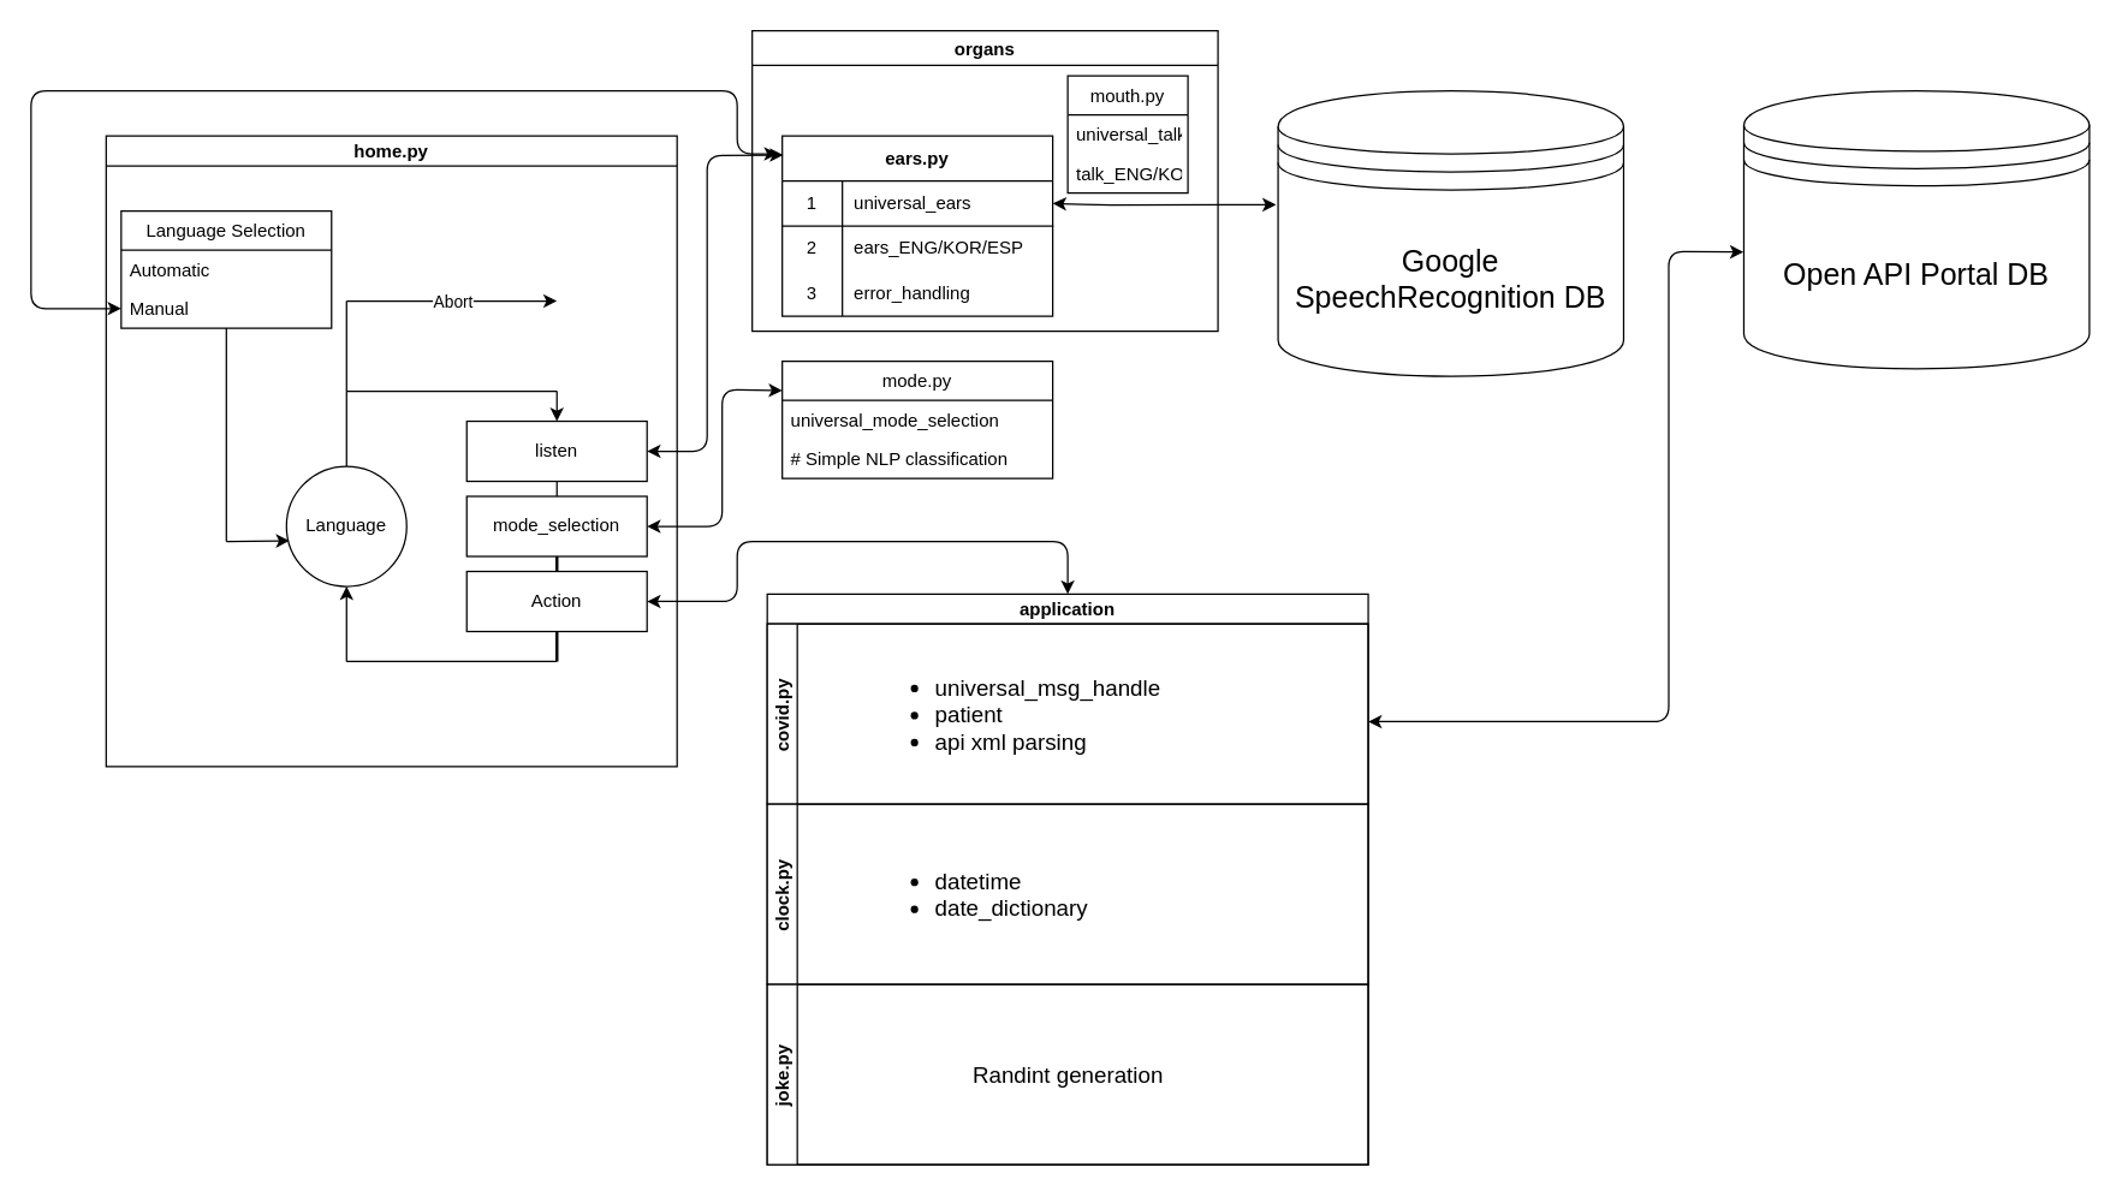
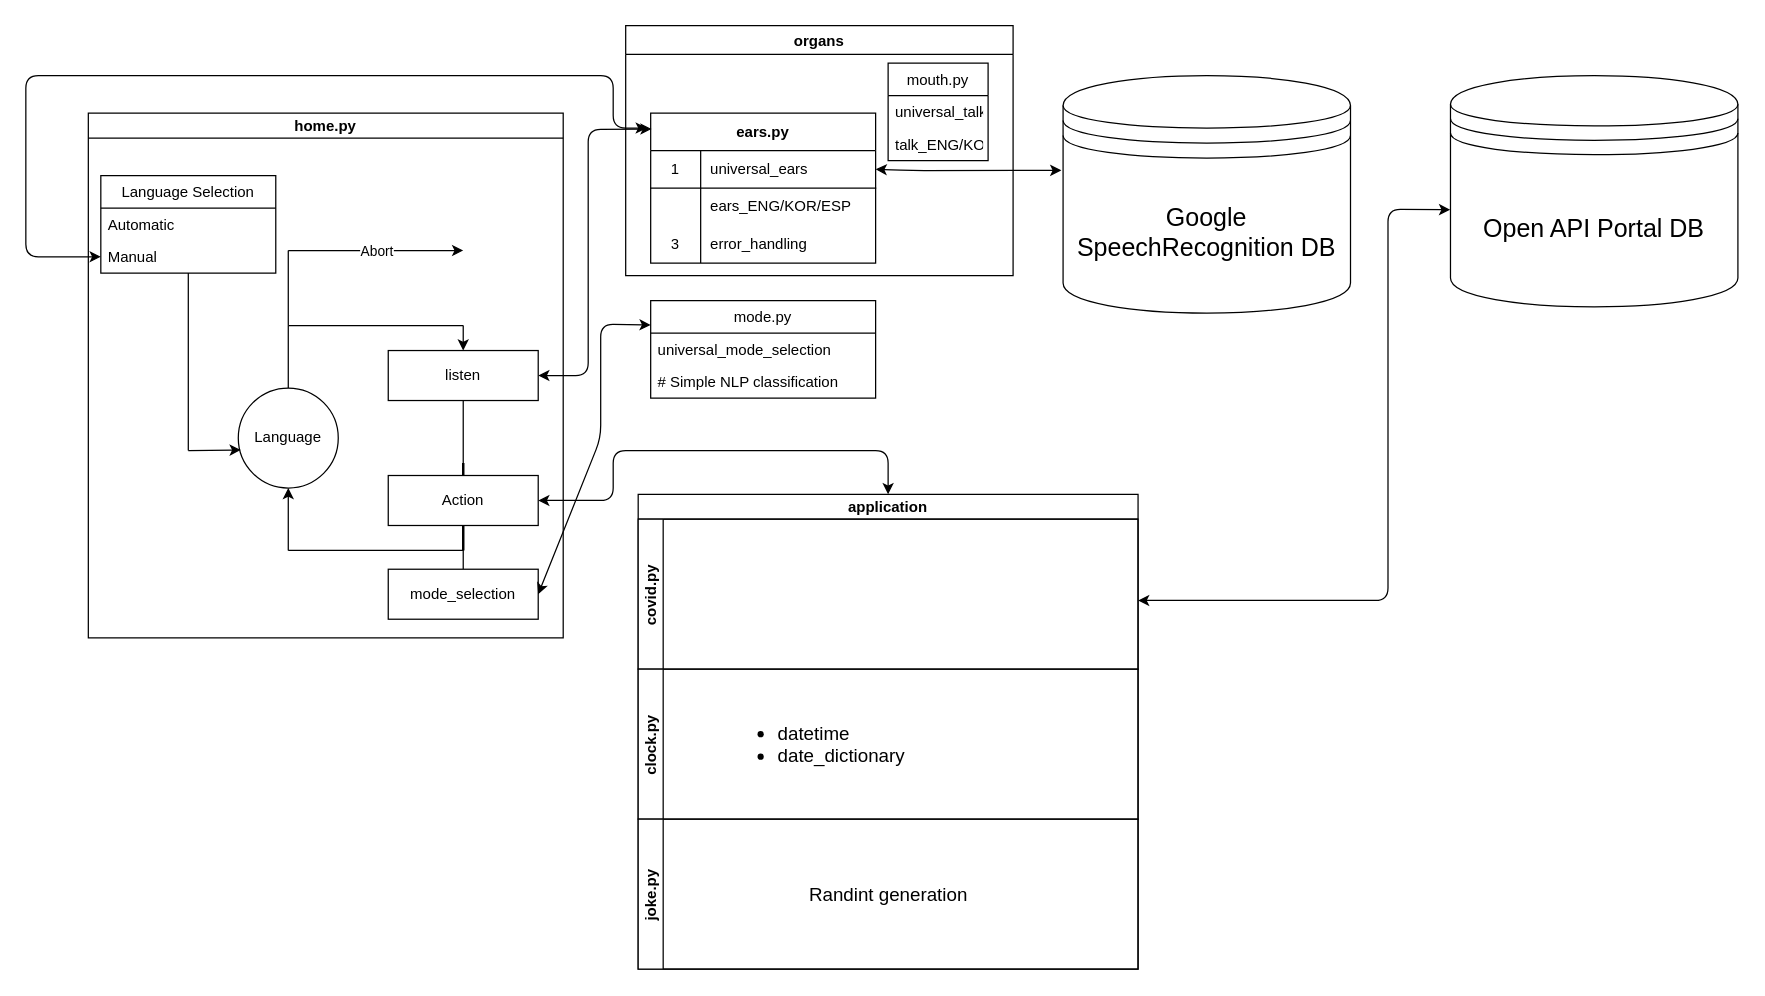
- <mxCell id="28" value="2" style="shape=partialRectangle;html=1;whiteSpace=wrap;connectable=0;fillColor=none;top=0;left=0;bottom=0;right=0;overflow=hidden;" parent="27" vertex="1"><mxGeometry width="40" height="30" as="geometry" /></mxCell>
- <mxCell id="5" value="mode_selection" style="whiteSpace=wrap;html=1;treeFolding=1;treeMoving=1;newEdgeStyle={&quot;edgeStyle&quot;:&quot;elbowEdgeStyle&quot;,&quot;startArrow&quot;:&quot;none&quot;,&quot;endArrow&quot;:&quot;none&quot;};" parent="2" vertex="1"><mxGeometry x="240" y="240" width="120" height="40" as="geometry" /></mxCell>
+ <mxCell id="5" value="mode_selection" style="whiteSpace=wrap;html=1;treeFolding=1;treeMoving=1;newEdgeStyle={&quot;edgeStyle&quot;:&quot;elbowEdgeStyle&quot;,&quot;startArrow&quot;:&quot;none&quot;,&quot;endArrow&quot;:&quot;none&quot;};" parent="2" vertex="1"><mxGeometry x="240" y="365" width="120" height="40" as="geometry" /></mxCell>
- <mxCell id="40" value="&lt;ul style=&quot;font-size: 15px&quot;&gt;&lt;li&gt;universal_msg_handle&lt;/li&gt;&lt;li&gt;patient&lt;/li&gt;&lt;li&gt;api xml parsing&lt;/li&gt;&lt;/ul&gt;" style="text;strokeColor=none;fillColor=none;html=1;whiteSpace=wrap;verticalAlign=middle;overflow=hidden;" parent="39" vertex="1"><mxGeometry x="70" y="6.25" width="290" height="107.5" as="geometry" /></mxCell>
